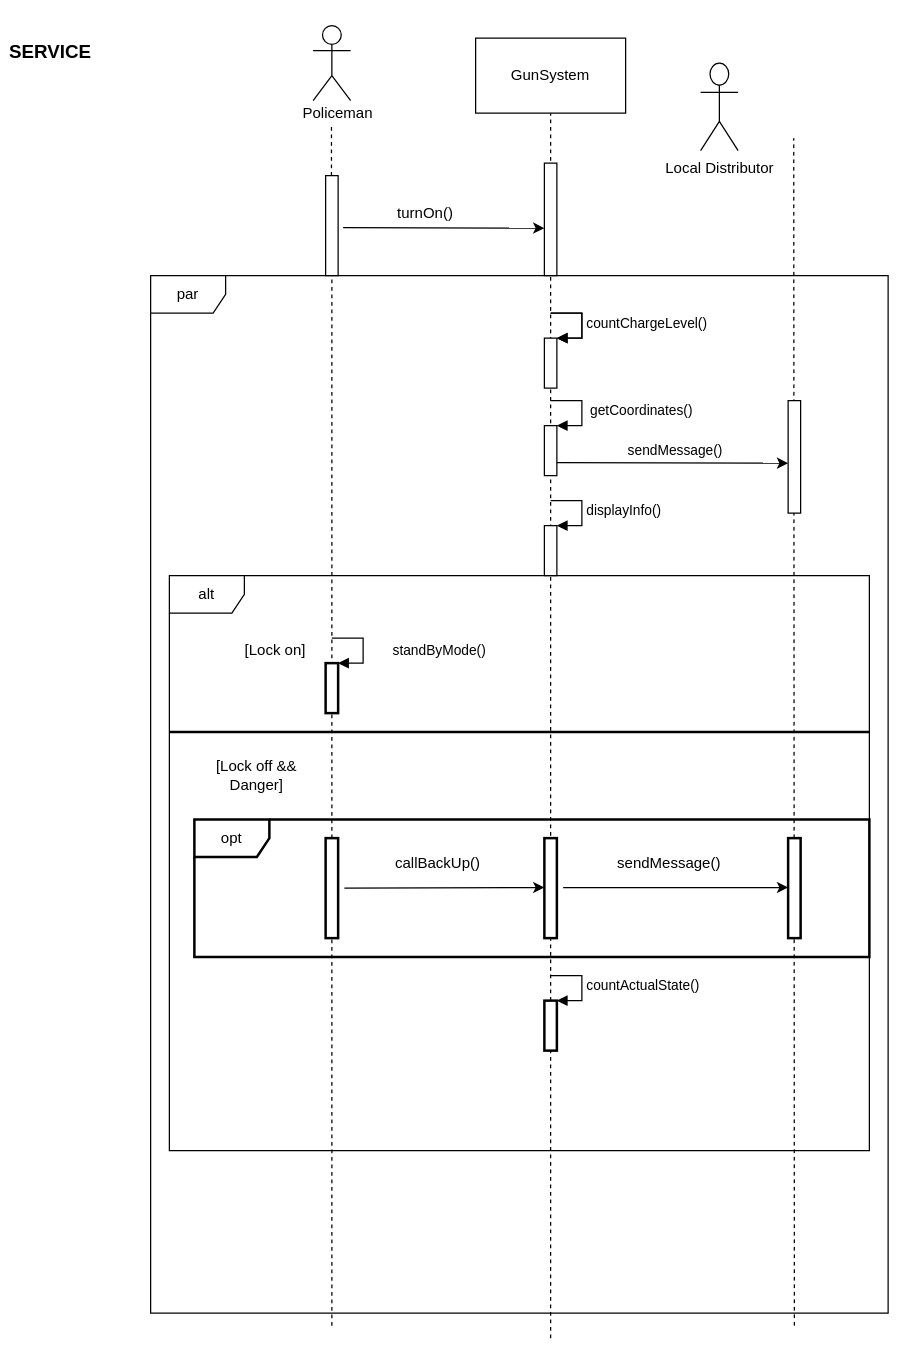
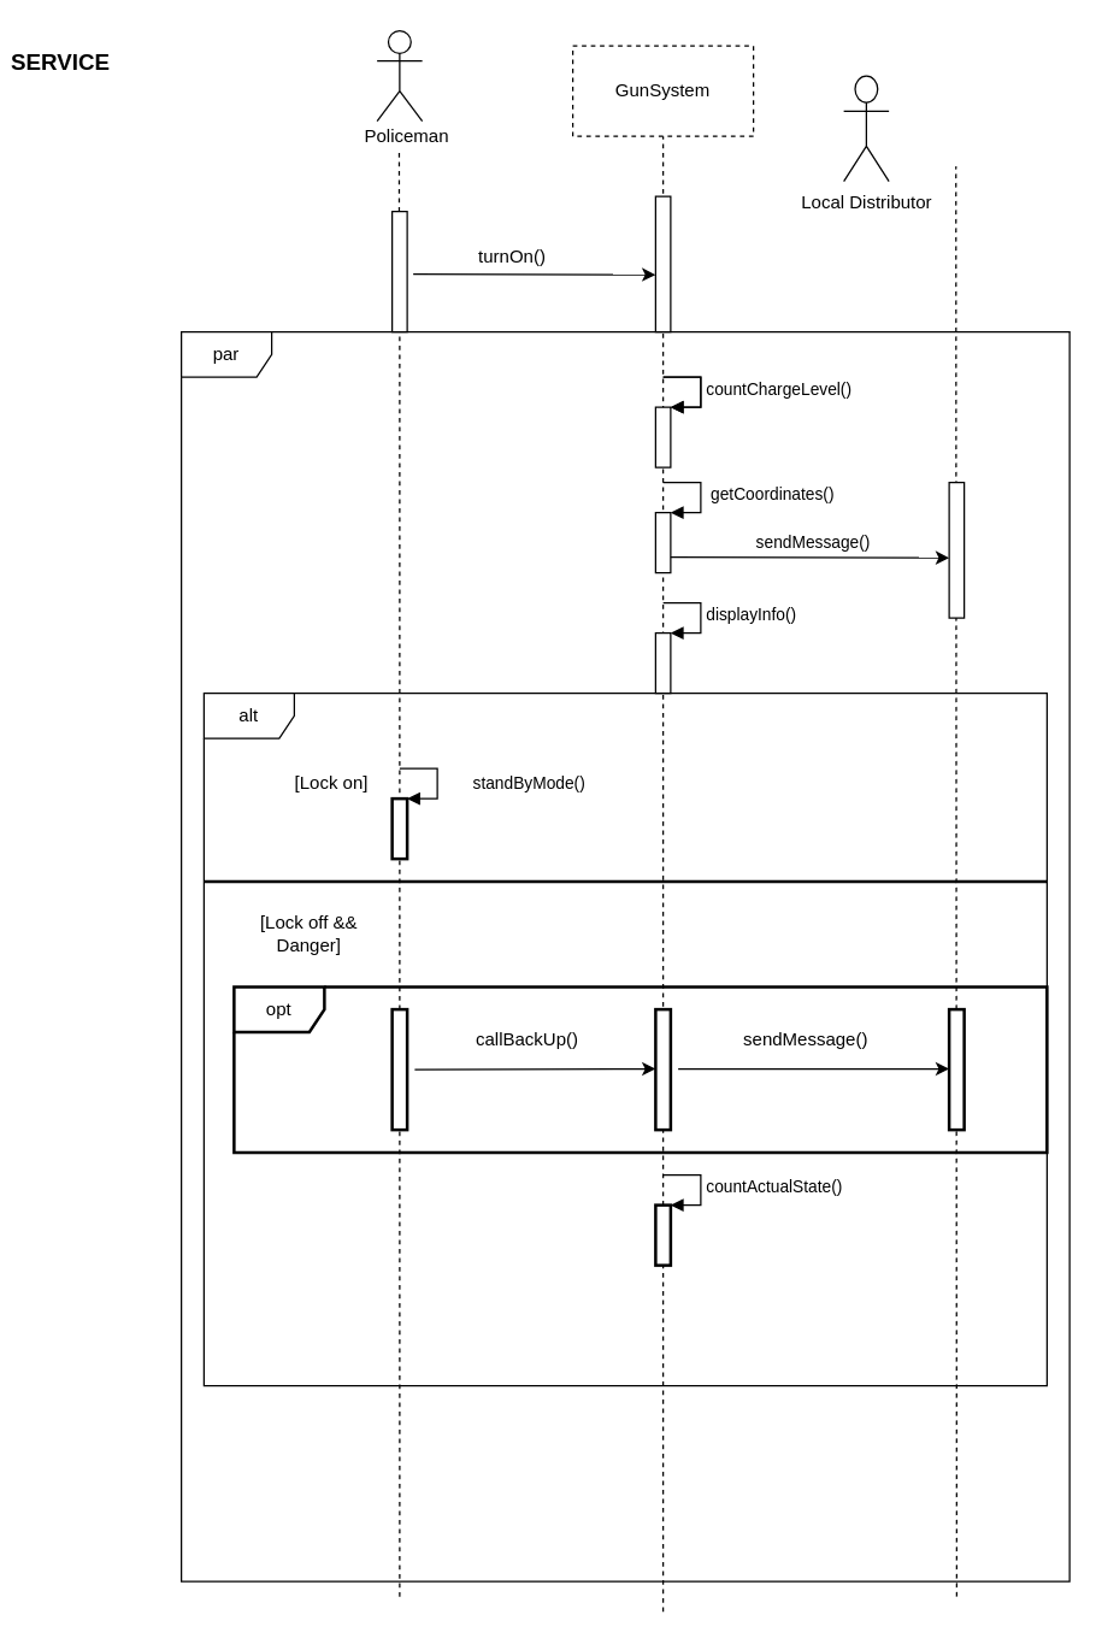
- <mxCell id="2" value="GunSystem" style="rounded=0;whiteSpace=wrap;html=1;" parent="1" vertex="1"><mxGeometry x="380" y="30" width="120" height="60" as="geometry" /></mxCell>
+ <mxCell id="2" value="GunSystem" style="rounded=0;whiteSpace=wrap;html=1;dashed=1;" parent="1" vertex="1"><mxGeometry x="380" y="30" width="120" height="60" as="geometry" /></mxCell>
